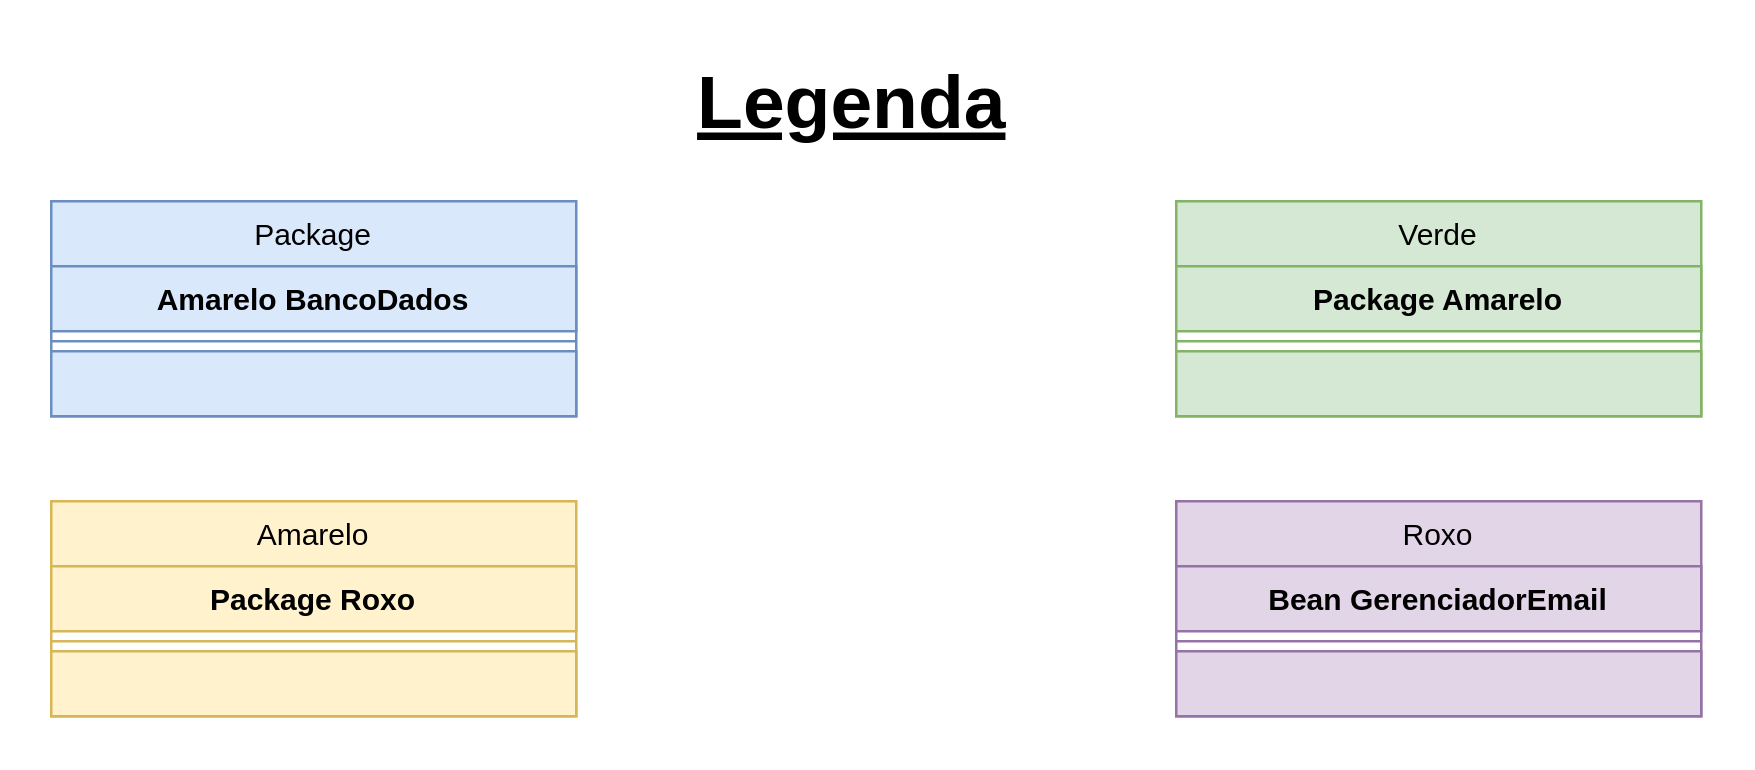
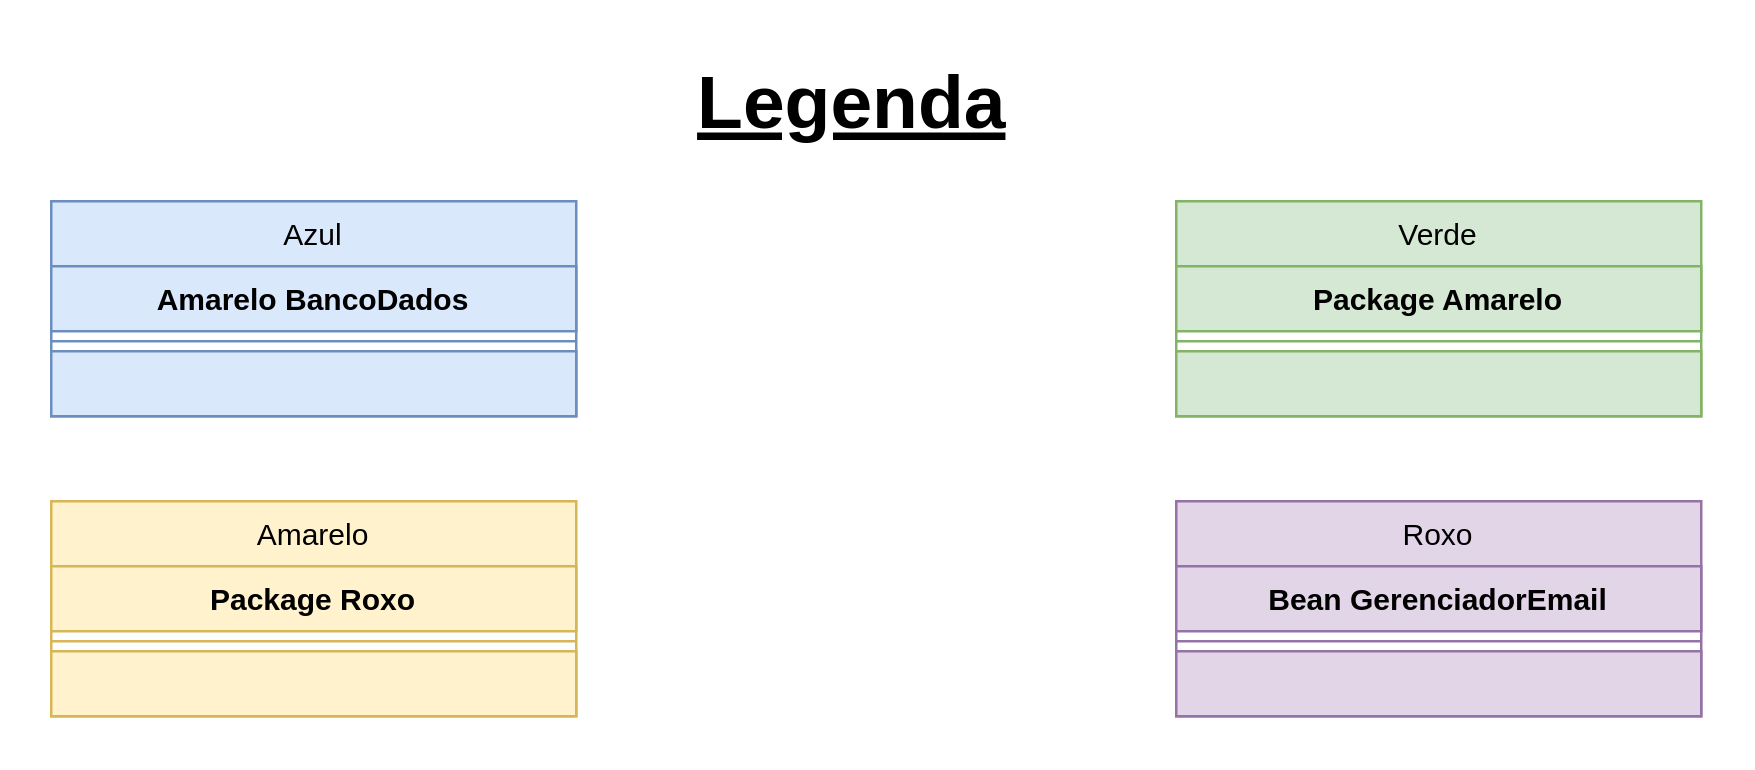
- <mxCell id="3" value="Package" style="swimlane;fontStyle=0;align=center;verticalAlign=top;childLayout=stackLayout;horizontal=1;startSize=26;horizontalStack=0;resizeParent=1;resizeLast=0;collapsible=1;marginBottom=0;rounded=0;shadow=0;strokeWidth=1;fillColor=#dae8fc;strokeColor=#6c8ebf;" vertex="1" parent="1"><mxGeometry x="20" y="80" width="210" height="86" as="geometry"><mxRectangle x="130" y="380" width="160" height="26" as="alternateBounds" /></mxGeometry></mxCell>
+ <mxCell id="3" value="Azul" style="swimlane;fontStyle=0;align=center;verticalAlign=top;childLayout=stackLayout;horizontal=1;startSize=26;horizontalStack=0;resizeParent=1;resizeLast=0;collapsible=1;marginBottom=0;rounded=0;shadow=0;strokeWidth=1;fillColor=#dae8fc;strokeColor=#6c8ebf;" vertex="1" parent="1"><mxGeometry x="20" y="80" width="210" height="86" as="geometry"><mxRectangle x="130" y="380" width="160" height="26" as="alternateBounds" /></mxGeometry></mxCell>
